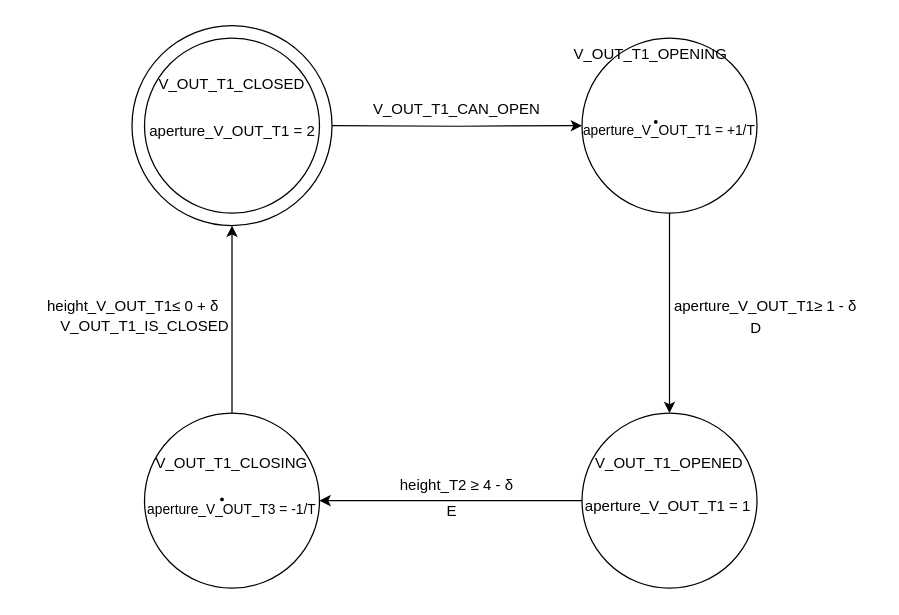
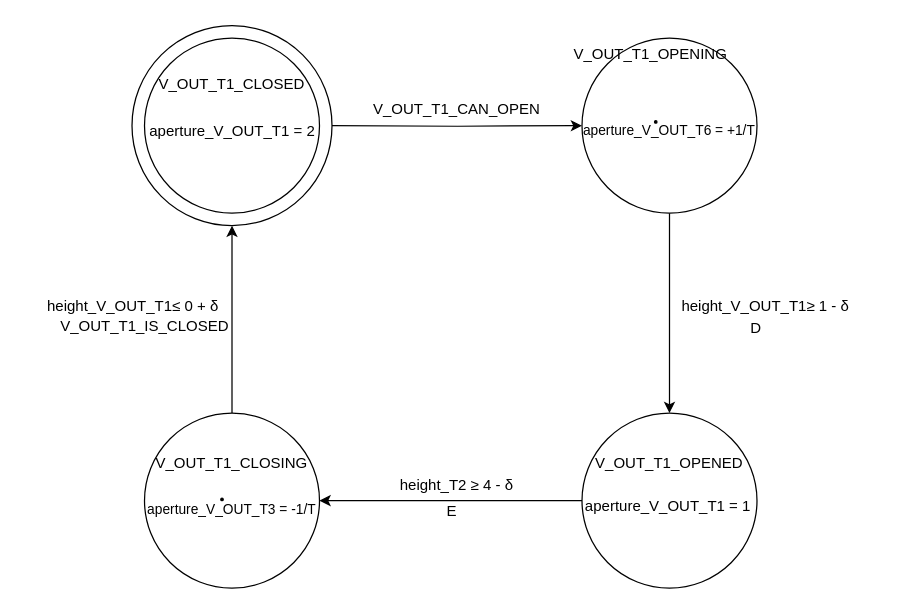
- <mxCell id="22" value="aperture_V_OUT_T1 = +1/T" style="text;html=1;strokeColor=none;fillColor=none;align=center;verticalAlign=middle;whiteSpace=wrap;rounded=0;fontSize=11;" vertex="1" parent="1"><mxGeometry x="457" y="94" width="156" height="20" as="geometry" /></mxCell>
+ <mxCell id="22" value="aperture_V_OUT_T6 = +1/T" style="text;html=1;strokeColor=none;fillColor=none;align=center;verticalAlign=middle;whiteSpace=wrap;rounded=0;fontSize=11;" vertex="1" parent="1"><mxGeometry x="457" y="94" width="156" height="20" as="geometry" /></mxCell>
- <mxCell id="18" value="aperture_V_OUT_T1≥ 1 - &lt;span&gt;δ&lt;/span&gt;" style="text;html=1;strokeColor=none;fillColor=none;align=center;verticalAlign=middle;whiteSpace=wrap;rounded=0;" vertex="1" parent="1"><mxGeometry x="527" y="235" width="170" height="20" as="geometry" /></mxCell>
+ <mxCell id="18" value="height_V_OUT_T1≥ 1 - &lt;span&gt;δ&lt;/span&gt;" style="text;html=1;strokeColor=none;fillColor=none;align=center;verticalAlign=middle;whiteSpace=wrap;rounded=0;" vertex="1" parent="1"><mxGeometry x="527" y="235" width="170" height="20" as="geometry" /></mxCell>
